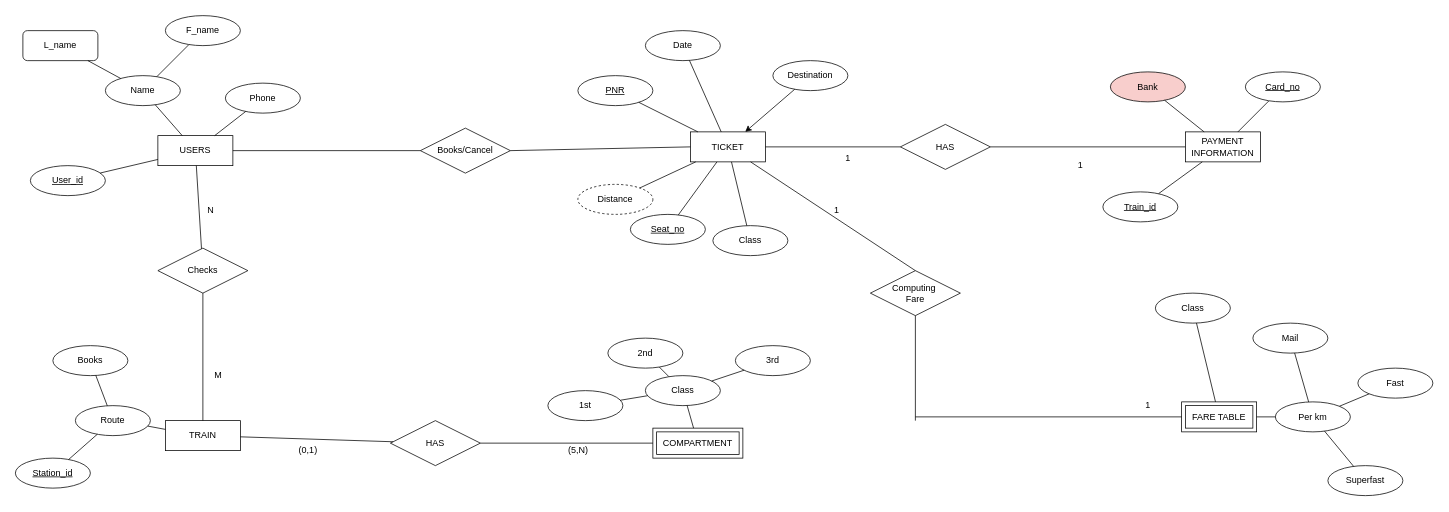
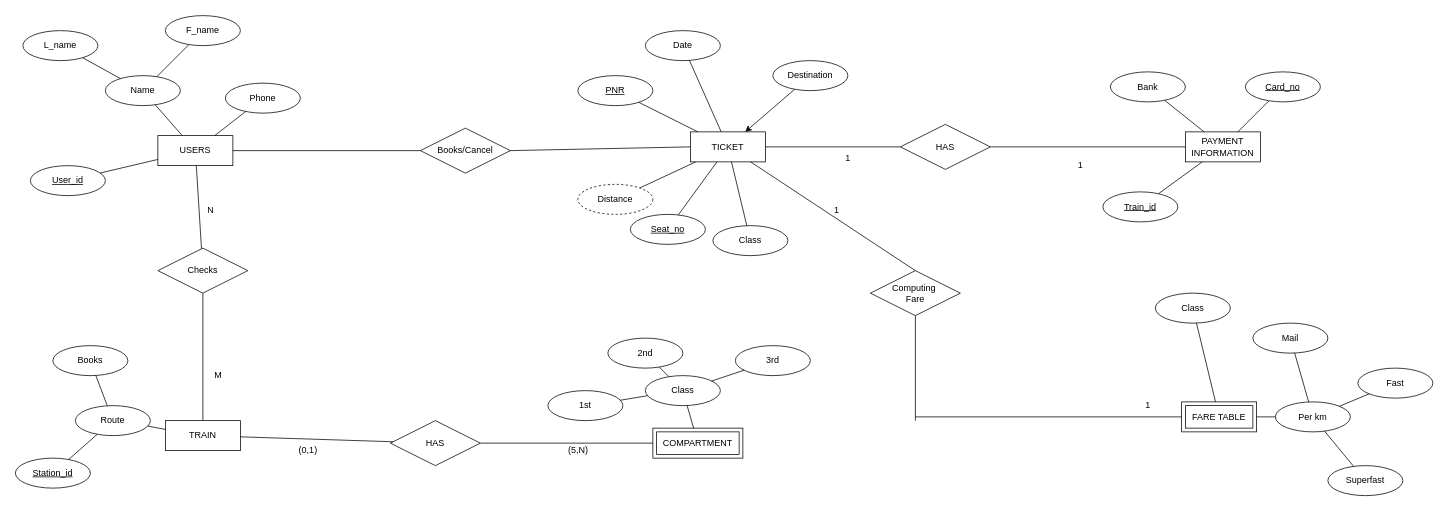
- <mxCell id="4" value="L_name" style="whiteSpace=wrap;html=1;align=center;rounded=1;" vertex="1" parent="1"><mxGeometry x="30" y="40" width="100" height="40" as="geometry" /></mxCell>
+ <mxCell id="4" value="L_name" style="ellipse;whiteSpace=wrap;html=1;align=center;" vertex="1" parent="1"><mxGeometry x="30" y="40" width="100" height="40" as="geometry" /></mxCell>
- <mxCell id="34" value="Bank" style="ellipse;whiteSpace=wrap;html=1;align=center;fillColor=#f8cecc;" vertex="1" parent="1"><mxGeometry x="1480" y="95" width="100" height="40" as="geometry" /></mxCell>
+ <mxCell id="34" value="Bank" style="ellipse;whiteSpace=wrap;html=1;align=center;" vertex="1" parent="1"><mxGeometry x="1480" y="95" width="100" height="40" as="geometry" /></mxCell>
